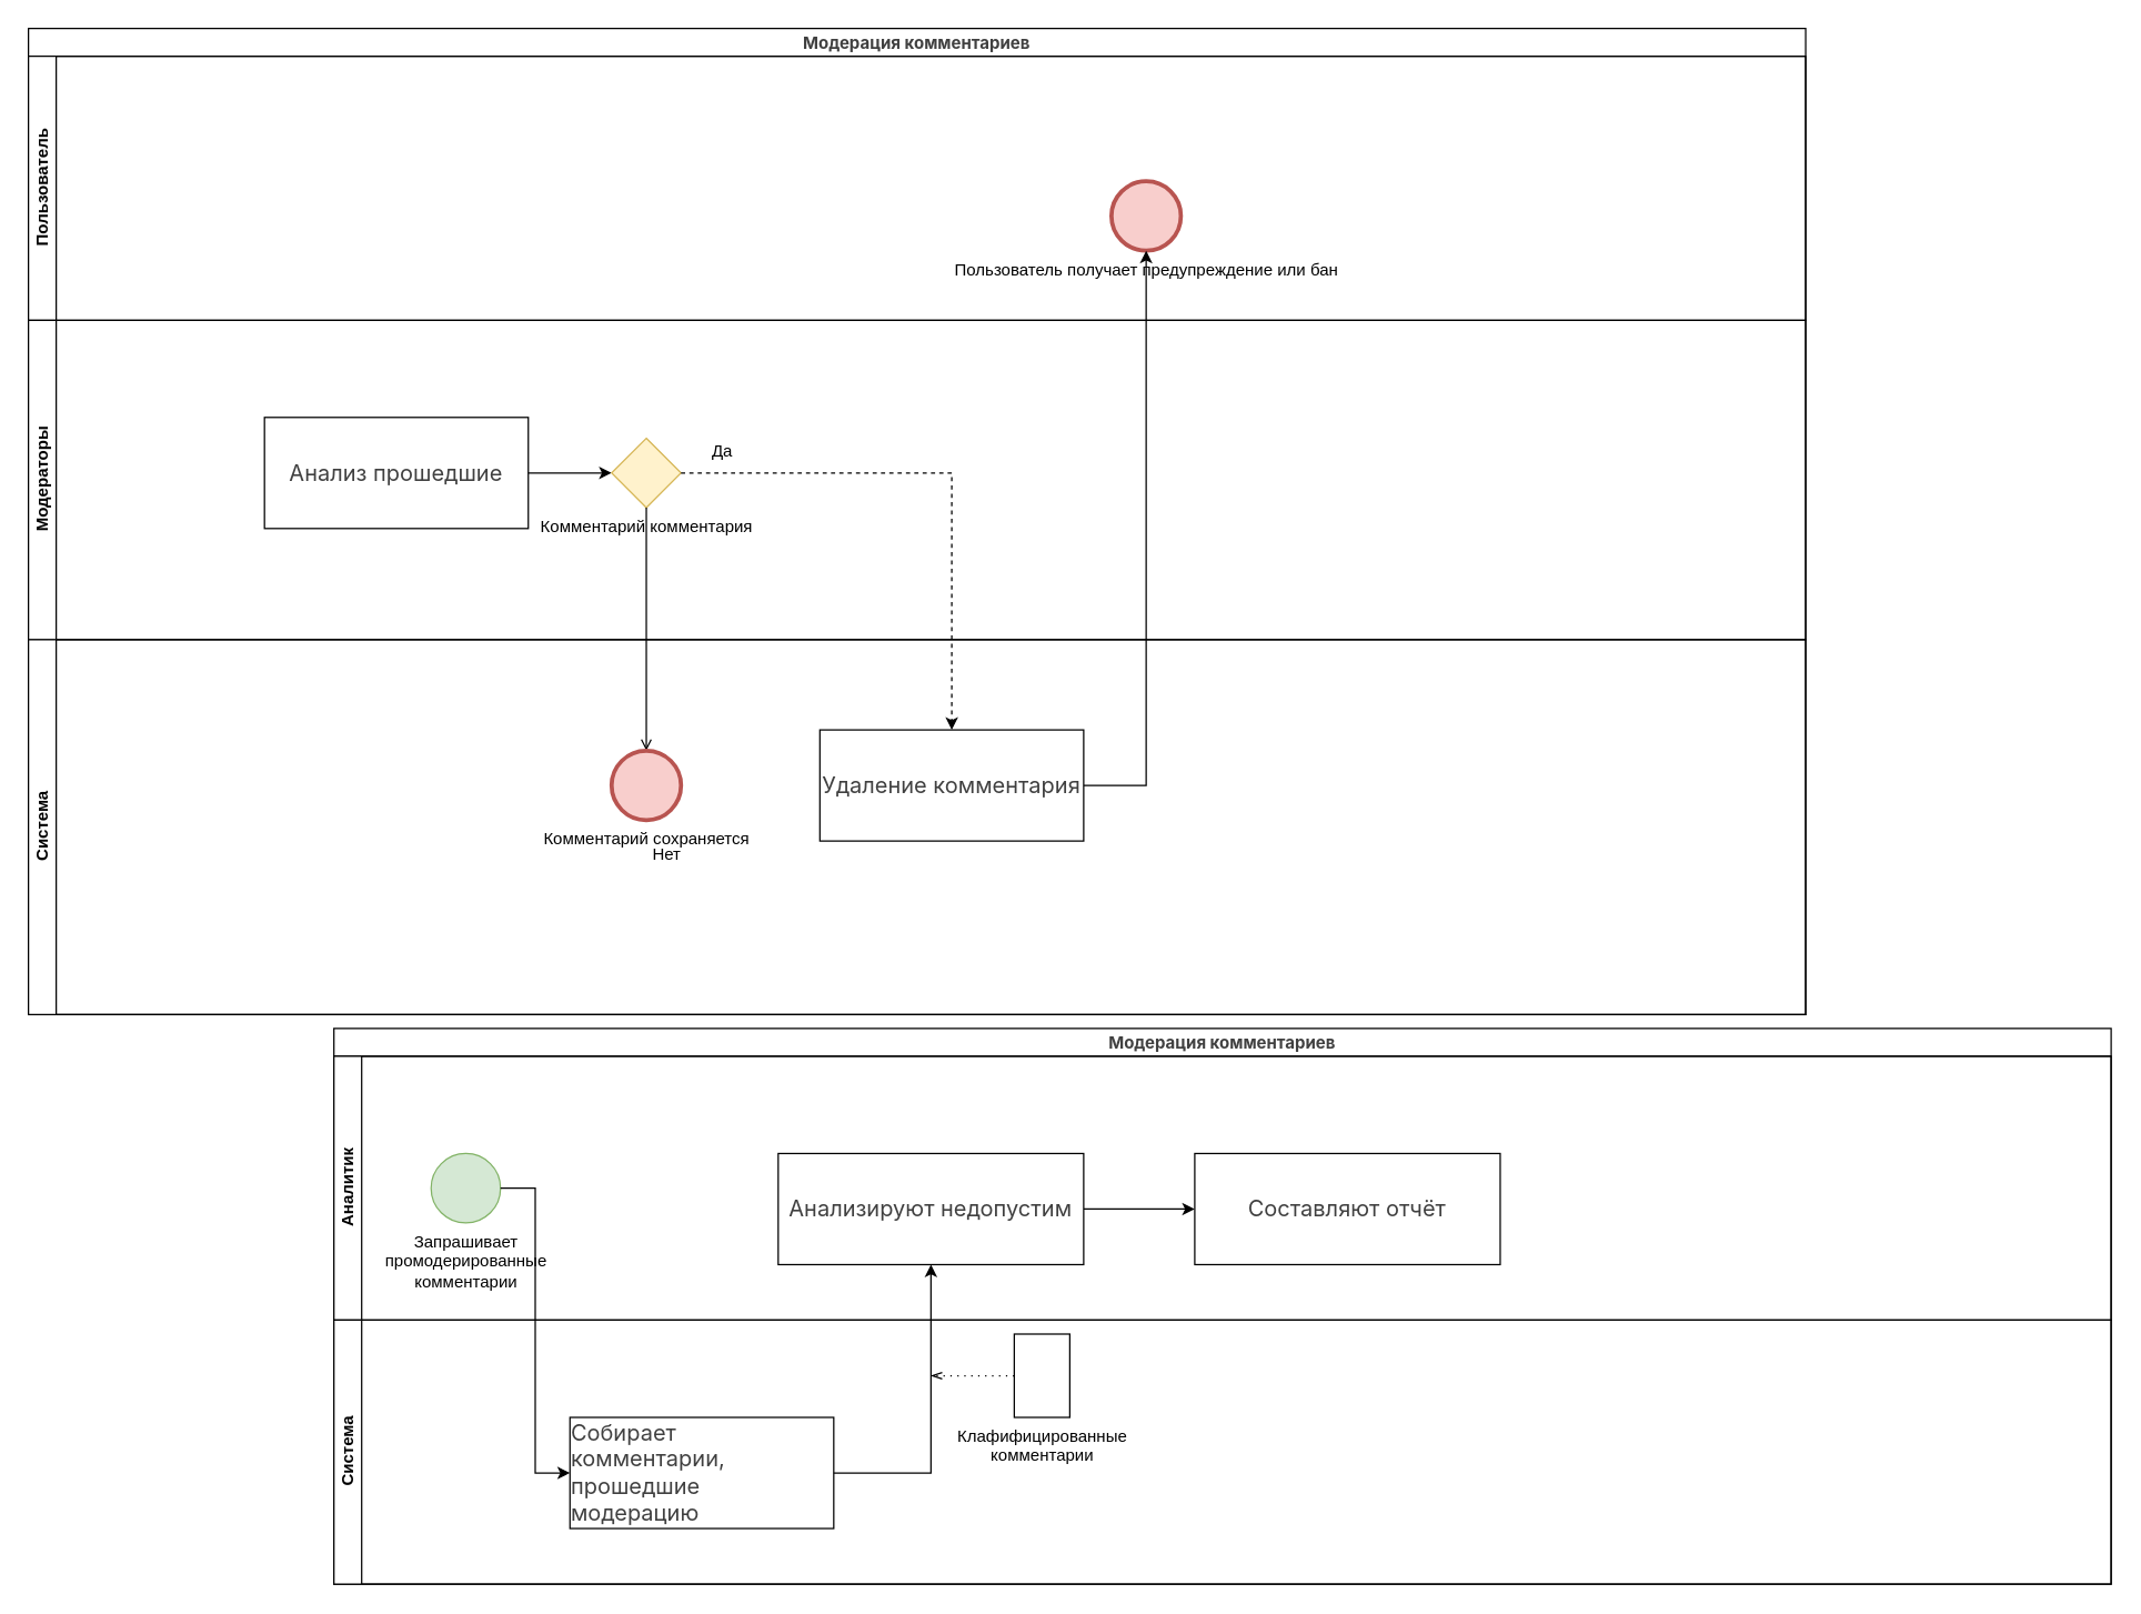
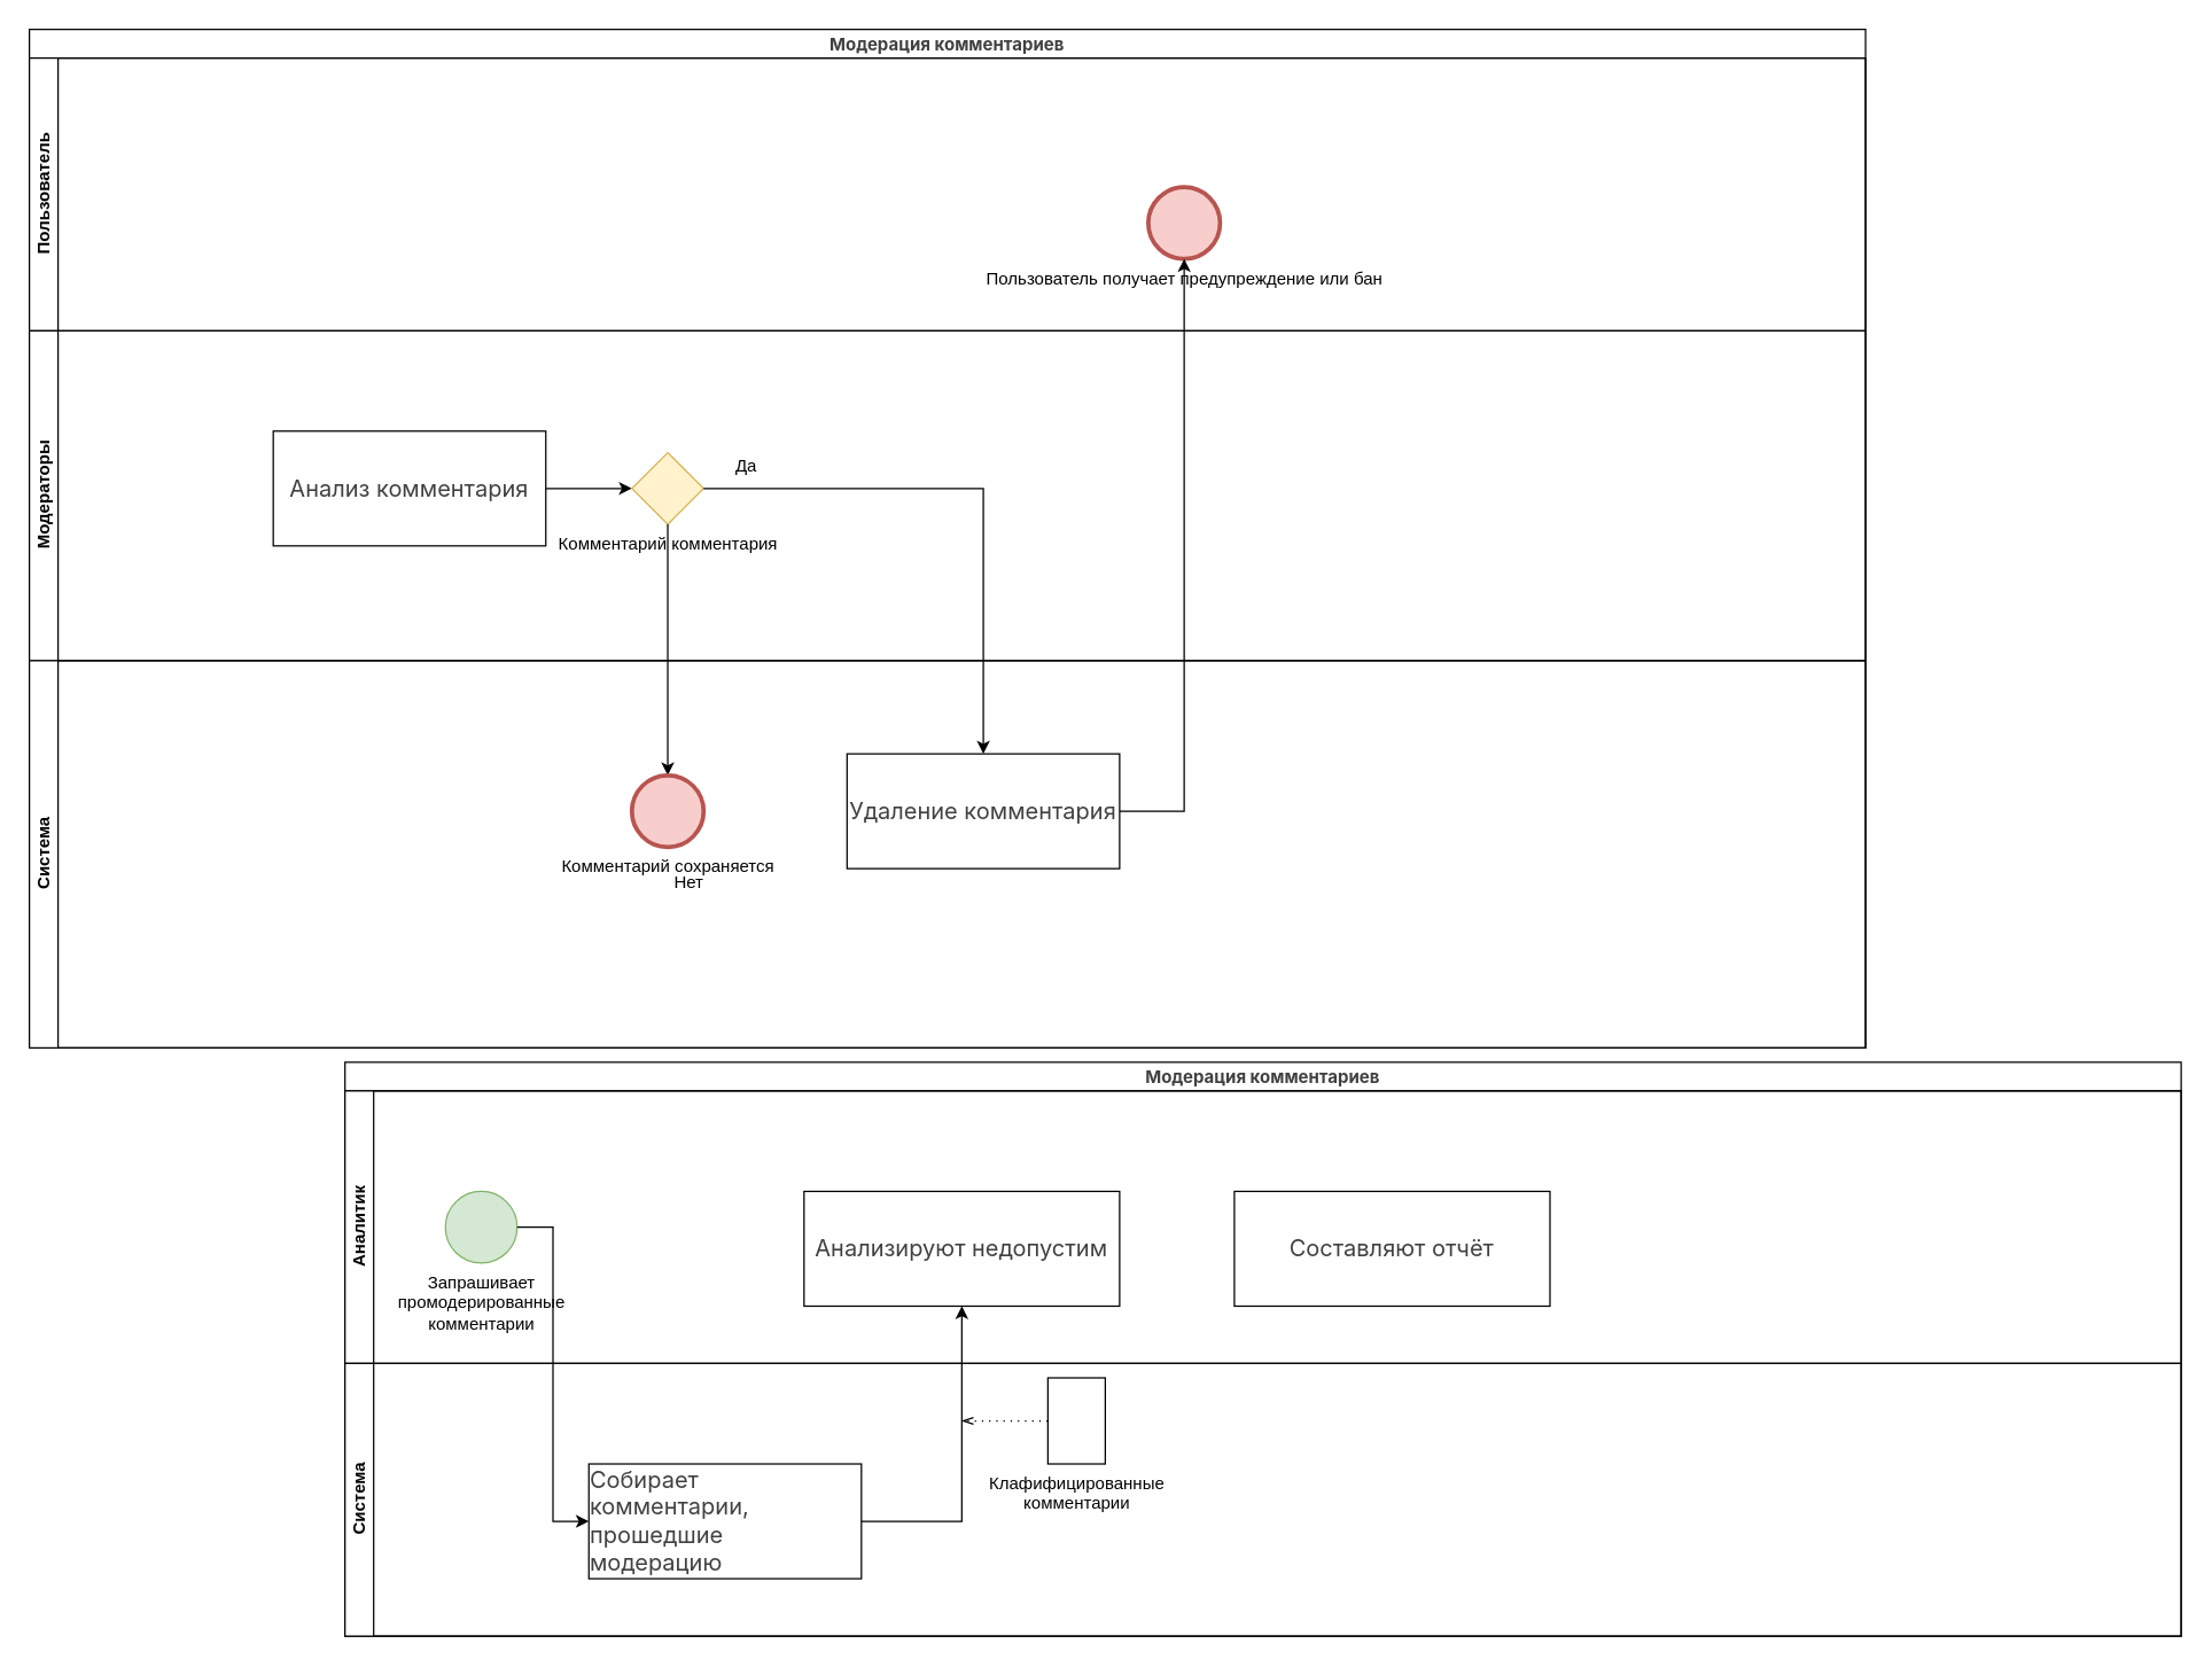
- <mxCell id="6" value="&lt;div style=&quot;text-align: left;&quot;&gt;&lt;span style=&quot;background-color: transparent; font-size: 16.002px;&quot;&gt;&lt;font face=&quot;DeepSeek-CJK-patch, Inter, system-ui, -apple-system, BlinkMacSystemFont, Segoe UI, Roboto, Noto Sans, Ubuntu, Cantarell, Helvetica Neue, Oxygen, Open Sans, sans-serif&quot; color=&quot;#404040&quot;&gt;Анализ прошедшие&lt;/font&gt;&lt;/span&gt;&lt;/div&gt;" style="points=[[0.25,0,0],[0.5,0,0],[0.75,0,0],[1,0.25,0],[1,0.5,0],[1,0.75,0],[0.75,1,0],[0.5,1,0],[0.25,1,0],[0,0.75,0],[0,0.5,0],[0,0.25,0]];shape=mxgraph.bpmn.task2;whiteSpace=wrap;rectStyle=rounded;size=10;html=1;container=1;expand=0;collapsible=0;taskMarker=abstract;" parent="5" vertex="1"><mxGeometry x="170" y="70" width="190" height="80" as="geometry" /></mxCell>
+ <mxCell id="6" value="&lt;div style=&quot;text-align: left;&quot;&gt;&lt;span style=&quot;background-color: transparent; font-size: 16.002px;&quot;&gt;&lt;font face=&quot;DeepSeek-CJK-patch, Inter, system-ui, -apple-system, BlinkMacSystemFont, Segoe UI, Roboto, Noto Sans, Ubuntu, Cantarell, Helvetica Neue, Oxygen, Open Sans, sans-serif&quot; color=&quot;#404040&quot;&gt;Анализ комментария&lt;/font&gt;&lt;/span&gt;&lt;/div&gt;" style="points=[[0.25,0,0],[0.5,0,0],[0.75,0,0],[1,0.25,0],[1,0.5,0],[1,0.75,0],[0.75,1,0],[0.5,1,0],[0.25,1,0],[0,0.75,0],[0,0.5,0],[0,0.25,0]];shape=mxgraph.bpmn.task2;whiteSpace=wrap;rectStyle=rounded;size=10;html=1;container=1;expand=0;collapsible=0;taskMarker=abstract;" parent="5" vertex="1"><mxGeometry x="170" y="70" width="190" height="80" as="geometry" /></mxCell>
- <mxCell id="10" style="edgeStyle=orthogonalEdgeStyle;rounded=0;orthogonalLoop=1;jettySize=auto;html=1;exitX=1;exitY=0.5;exitDx=0;exitDy=0;exitPerimeter=0;entryX=0.5;entryY=0;entryDx=0;entryDy=0;entryPerimeter=0;dashed=1;" parent="2" source="8" target="15" edge="1"><mxGeometry relative="1" as="geometry"><mxPoint x="810" y="530.0" as="targetPoint" /></mxGeometry></mxCell>
+ <mxCell id="10" style="edgeStyle=orthogonalEdgeStyle;rounded=0;orthogonalLoop=1;jettySize=auto;html=1;exitX=1;exitY=0.5;exitDx=0;exitDy=0;exitPerimeter=0;entryX=0.5;entryY=0;entryDx=0;entryDy=0;entryPerimeter=0;" parent="2" source="8" target="15" edge="1"><mxGeometry relative="1" as="geometry"><mxPoint x="810" y="530.0" as="targetPoint" /></mxGeometry></mxCell>
- <mxCell id="12" style="edgeStyle=orthogonalEdgeStyle;rounded=0;orthogonalLoop=1;jettySize=auto;html=1;exitX=0.5;exitY=1;exitDx=0;exitDy=0;exitPerimeter=0;entryX=0.5;entryY=0;entryDx=0;entryDy=0;entryPerimeter=0;endArrow=open;" parent="2" source="8" target="14" edge="1"><mxGeometry relative="1" as="geometry"><mxPoint x="521" y="520.0" as="targetPoint" /></mxGeometry></mxCell>
+ <mxCell id="12" style="edgeStyle=orthogonalEdgeStyle;rounded=0;orthogonalLoop=1;jettySize=auto;html=1;exitX=0.5;exitY=1;exitDx=0;exitDy=0;exitPerimeter=0;entryX=0.5;entryY=0;entryDx=0;entryDy=0;entryPerimeter=0;" parent="2" source="8" target="14" edge="1"><mxGeometry relative="1" as="geometry"><mxPoint x="521" y="520.0" as="targetPoint" /></mxGeometry></mxCell>
- <mxCell id="20" style="edgeStyle=orthogonalEdgeStyle;rounded=0;orthogonalLoop=1;jettySize=auto;html=1;entryX=0;entryY=0.5;entryDx=0;entryDy=0;entryPerimeter=0;" edge="1" parent="18" source="21" target="22"><mxGeometry relative="1" as="geometry"><mxPoint x="620" y="110" as="targetPoint" /></mxGeometry></mxCell>
